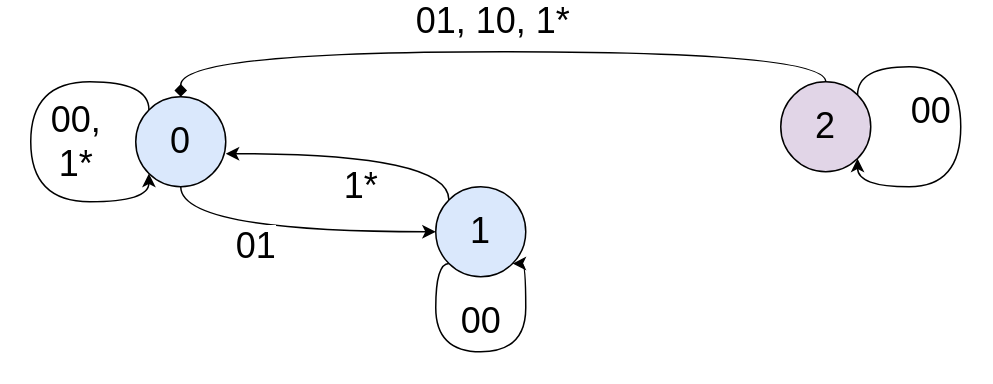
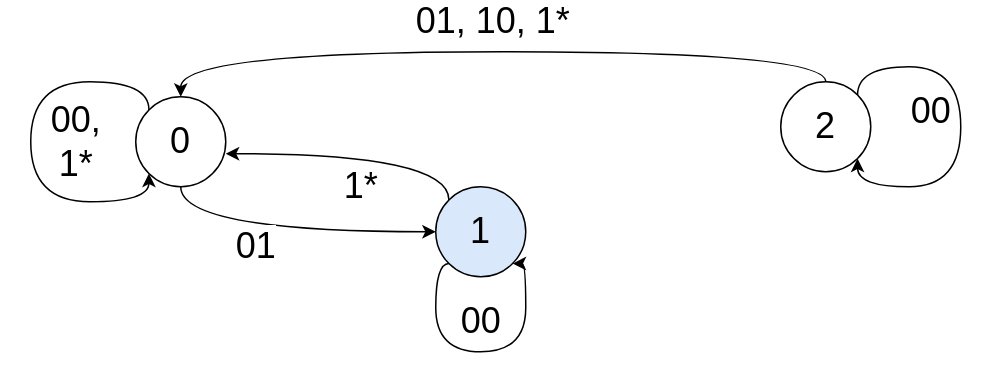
- <mxCell id="6" value="&lt;font style=&quot;font-size: 24px&quot;&gt;01, 10, 1*&lt;br&gt;&lt;/font&gt;" style="orthogonalLoop=1;jettySize=auto;html=1;entryX=0.5;entryY=0;entryDx=0;entryDy=0;edgeStyle=orthogonalEdgeStyle;strokeWidth=1;curved=1;endArrow=diamond;" edge="1" parent="1" source="7" target="2"><mxGeometry x="0.008" y="-20" relative="1" as="geometry"><Array as="points"><mxPoint x="550" y="20" /><mxPoint x="120" y="20" /></Array><mxPoint as="offset" /></mxGeometry></mxCell>
+ <mxCell id="6" value="&lt;font style=&quot;font-size: 24px&quot;&gt;01, 10, 1*&lt;br&gt;&lt;/font&gt;" style="orthogonalLoop=1;jettySize=auto;html=1;entryX=0.5;entryY=0;entryDx=0;entryDy=0;edgeStyle=orthogonalEdgeStyle;strokeWidth=1;curved=1;" edge="1" parent="1" source="7" target="2"><mxGeometry x="0.008" y="-20" relative="1" as="geometry"><Array as="points"><mxPoint x="550" y="20" /><mxPoint x="120" y="20" /></Array><mxPoint as="offset" /></mxGeometry></mxCell>
- <mxCell id="7" value="&lt;font style=&quot;font-size: 24px&quot;&gt;2&lt;/font&gt;" style="ellipse;whiteSpace=wrap;html=1;aspect=fixed;fillColor=#e1d5e7;" vertex="1" parent="1"><mxGeometry x="520" y="40" width="60" height="60" as="geometry" /></mxCell>
+ <mxCell id="7" value="&lt;font style=&quot;font-size: 24px&quot;&gt;2&lt;/font&gt;" style="ellipse;whiteSpace=wrap;html=1;aspect=fixed;" vertex="1" parent="1"><mxGeometry x="520" y="40" width="60" height="60" as="geometry" /></mxCell>
- <mxCell id="2" value="&lt;font style=&quot;font-size: 24px&quot;&gt;0&lt;/font&gt;" style="ellipse;whiteSpace=wrap;html=1;aspect=fixed;fillColor=#dae8fc;" vertex="1" parent="1"><mxGeometry x="90" y="50" width="60" height="60" as="geometry" /></mxCell>
+ <mxCell id="2" value="&lt;font style=&quot;font-size: 24px&quot;&gt;0&lt;/font&gt;" style="ellipse;whiteSpace=wrap;html=1;aspect=fixed;" vertex="1" parent="1"><mxGeometry x="90" y="50" width="60" height="60" as="geometry" /></mxCell>
